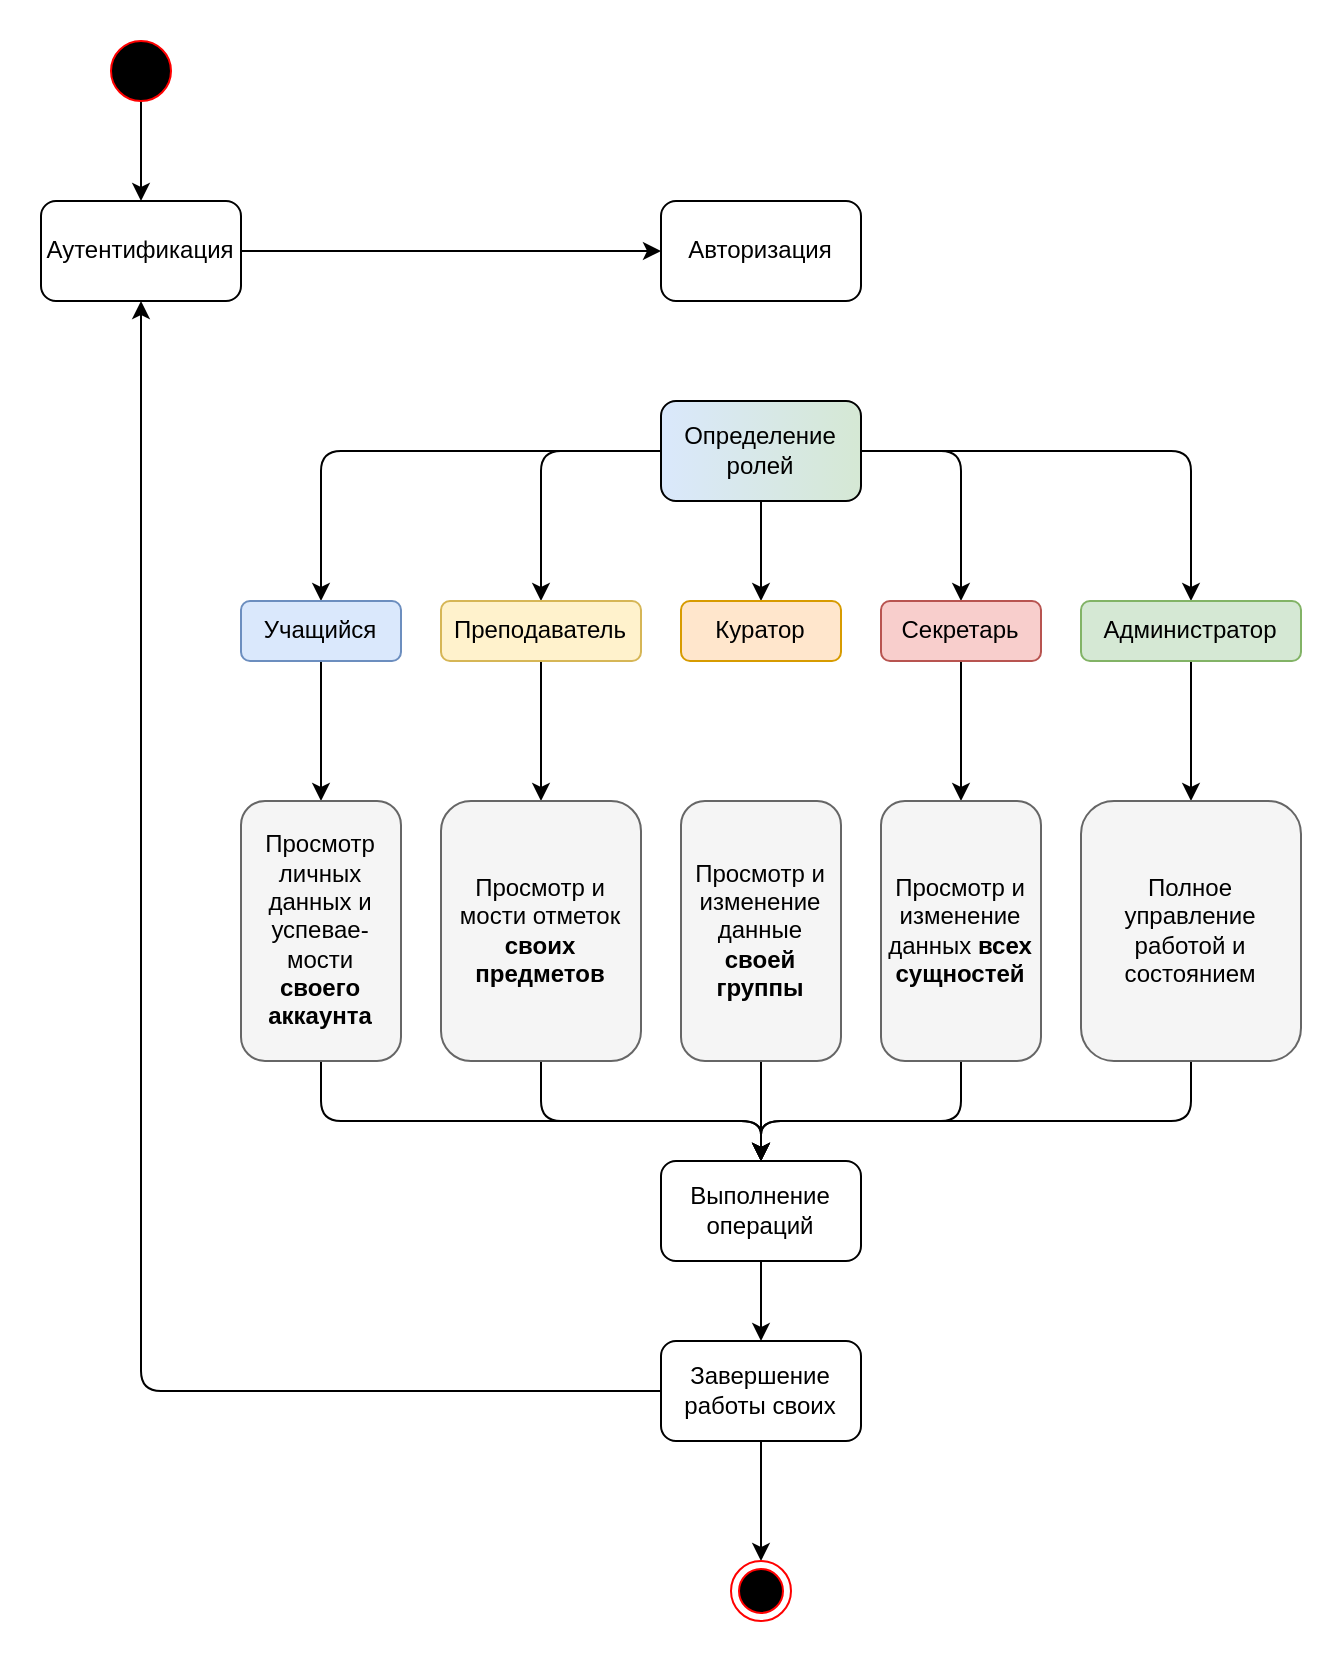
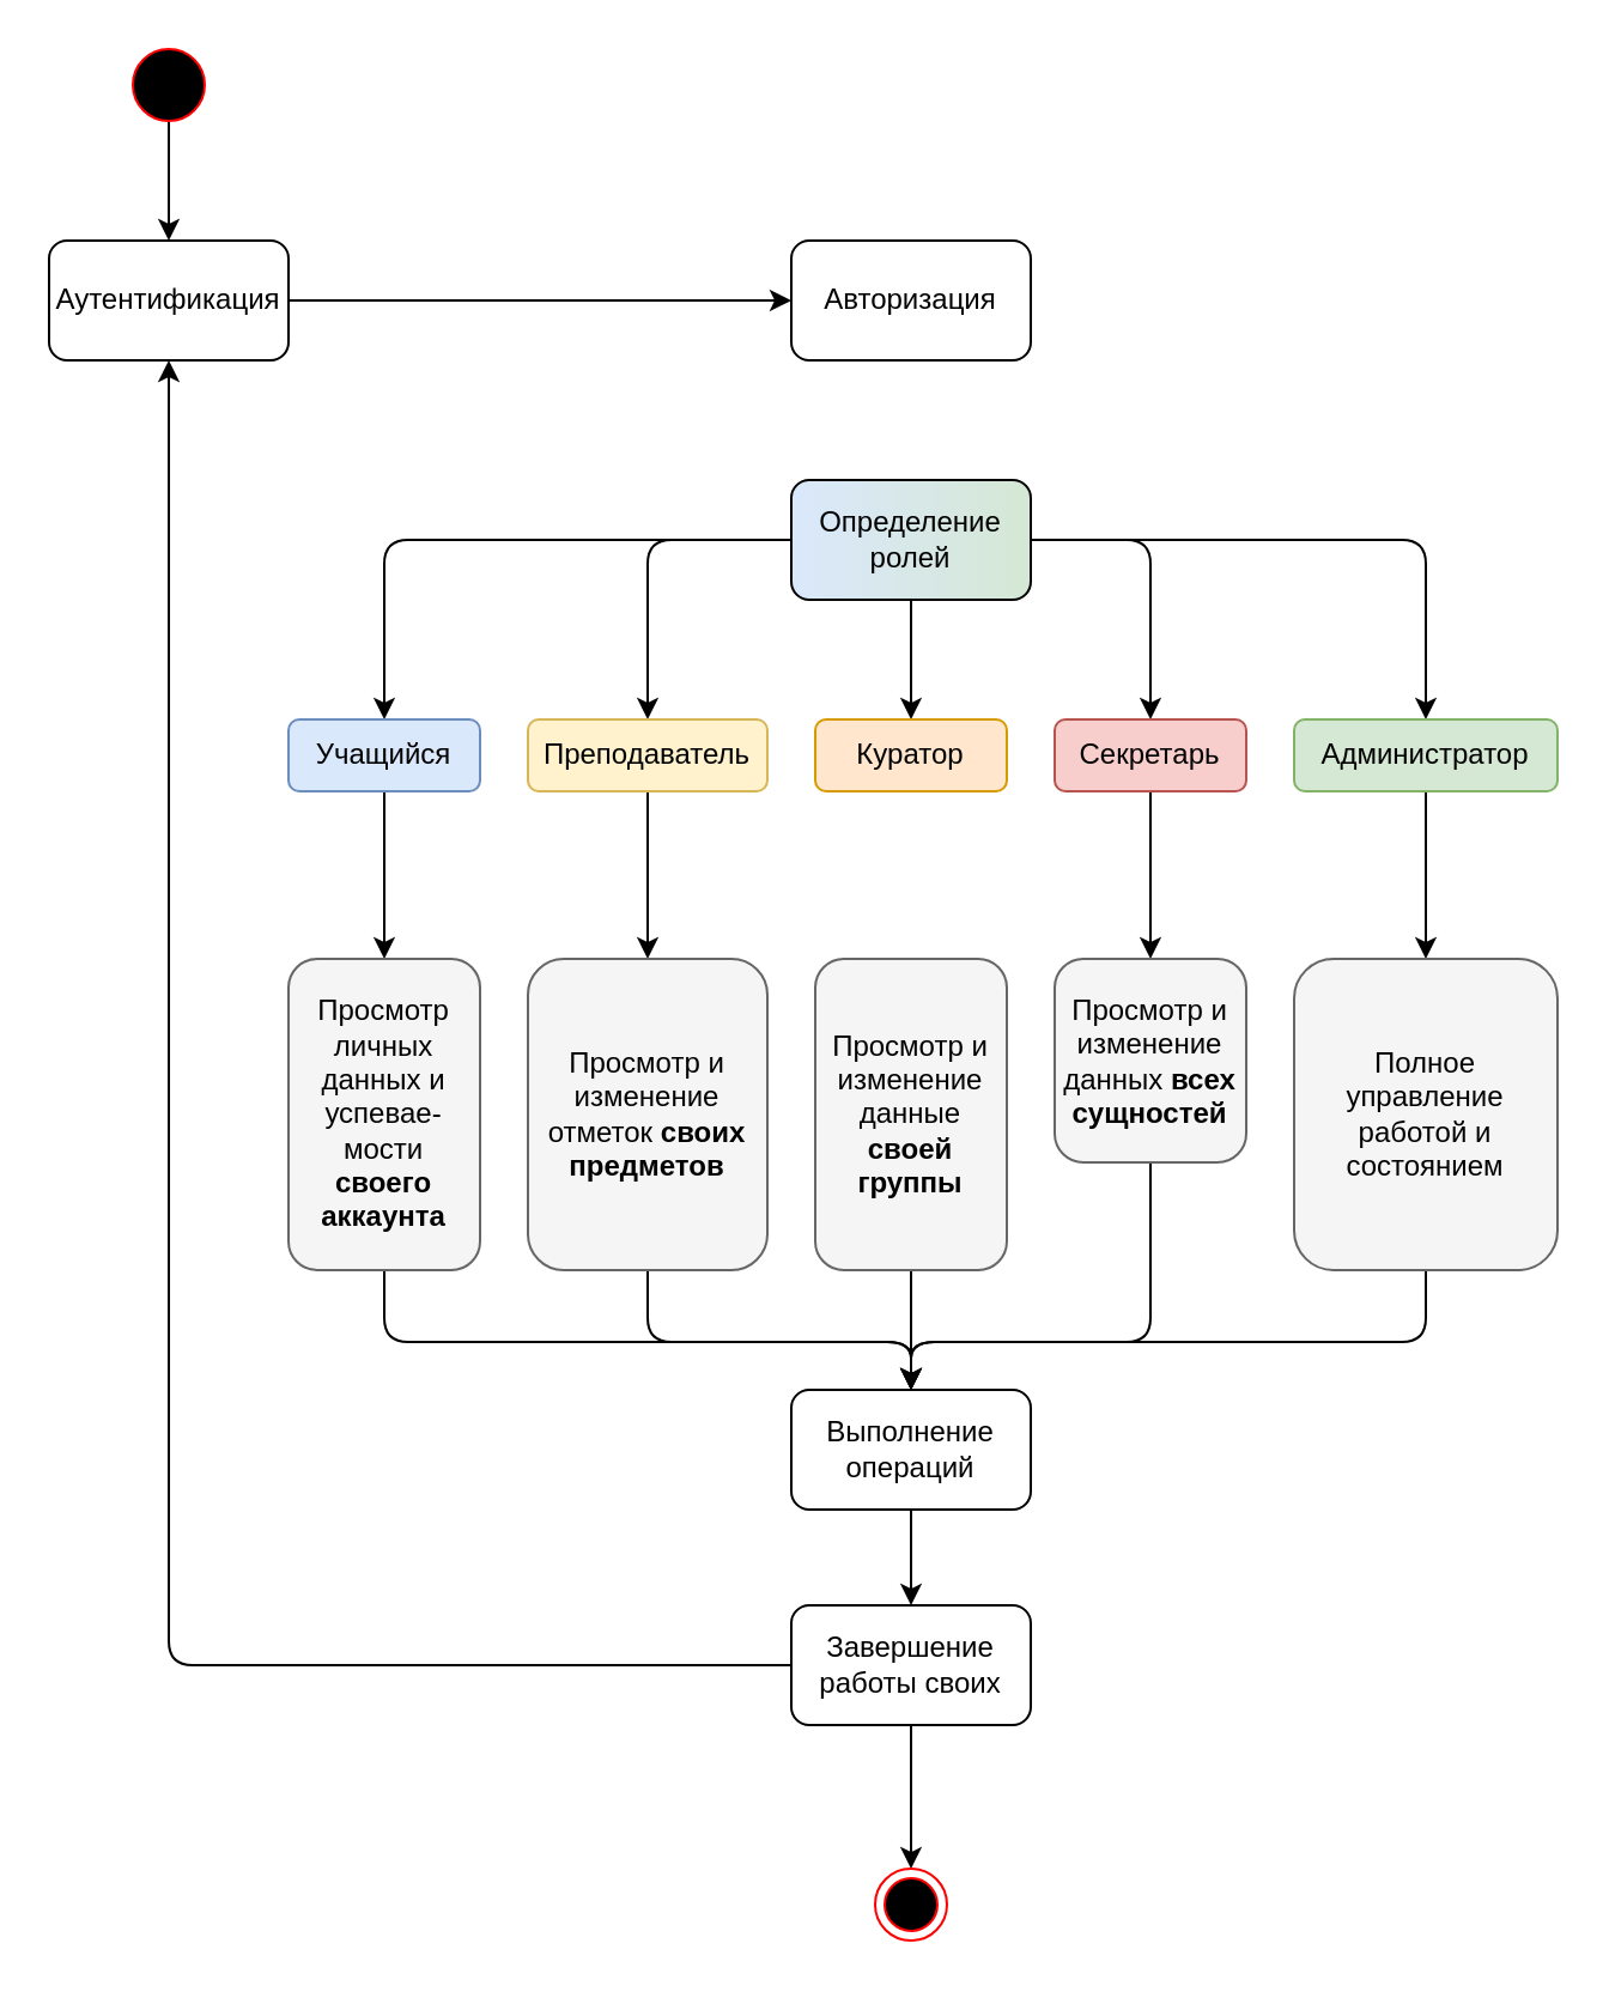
- <mxCell id="23" value="Просмотр и мости отметок &lt;b&gt;своих предметов&lt;/b&gt;" style="rounded=1;whiteSpace=wrap;html=1;fillColor=#f5f5f5;fontColor=#000000;strokeColor=#666666;" vertex="1" parent="1"><mxGeometry x="220" y="400" width="100" height="130" as="geometry" /></mxCell>
+ <mxCell id="23" value="Просмотр и изменение отметок &lt;b&gt;своих предметов&lt;/b&gt;" style="rounded=1;whiteSpace=wrap;html=1;fillColor=#f5f5f5;fontColor=#000000;strokeColor=#666666;" vertex="1" parent="1"><mxGeometry x="220" y="400" width="100" height="130" as="geometry" /></mxCell>
- <mxCell id="27" value="Просмотр и изменение данных &lt;b&gt;всех сущностей&lt;/b&gt;" style="rounded=1;whiteSpace=wrap;html=1;fillColor=#f5f5f5;fontColor=#000000;strokeColor=#666666;" vertex="1" parent="1"><mxGeometry x="440" y="400" width="80" height="130" as="geometry" /></mxCell>
+ <mxCell id="27" value="Просмотр и изменение данных &lt;b&gt;всех сущностей&lt;/b&gt;" style="rounded=1;whiteSpace=wrap;html=1;fillColor=#f5f5f5;fontColor=#000000;strokeColor=#666666;" vertex="1" parent="1"><mxGeometry x="440" y="400" width="80" height="85" as="geometry" /></mxCell>
